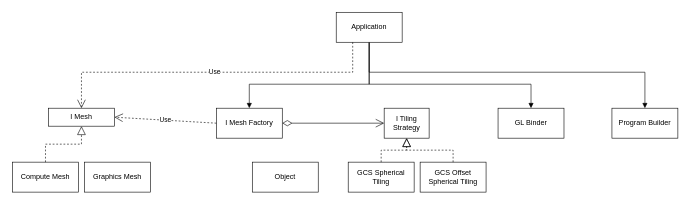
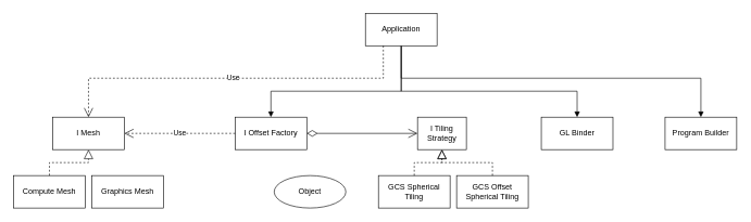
- <mxCell id="9" value="I Mesh" style="html=1;whiteSpace=wrap;" vertex="1" parent="1"><mxGeometry x="80" y="180" width="110" height="30" as="geometry" /></mxCell>
+ <mxCell id="9" value="I Mesh" style="html=1;whiteSpace=wrap;" vertex="1" parent="1"><mxGeometry x="80" y="180" width="110" height="50" as="geometry" /></mxCell>
- <mxCell id="2" value="I Mesh Factory" style="html=1;whiteSpace=wrap;" vertex="1" parent="1"><mxGeometry x="360" y="180" width="110" height="50" as="geometry" /></mxCell>
+ <mxCell id="2" value="I Offset Factory" style="html=1;whiteSpace=wrap;" vertex="1" parent="1"><mxGeometry x="360" y="180" width="110" height="50" as="geometry" /></mxCell>
- <mxCell id="13" value="Object" style="html=1;whiteSpace=wrap;" vertex="1" parent="1"><mxGeometry x="420" y="270" width="110" height="50" as="geometry" /></mxCell>
+ <mxCell id="13" value="Object" style="ellipse;html=1;whiteSpace=wrap;" vertex="1" parent="1"><mxGeometry x="420" y="270" width="110" height="50" as="geometry" /></mxCell>
